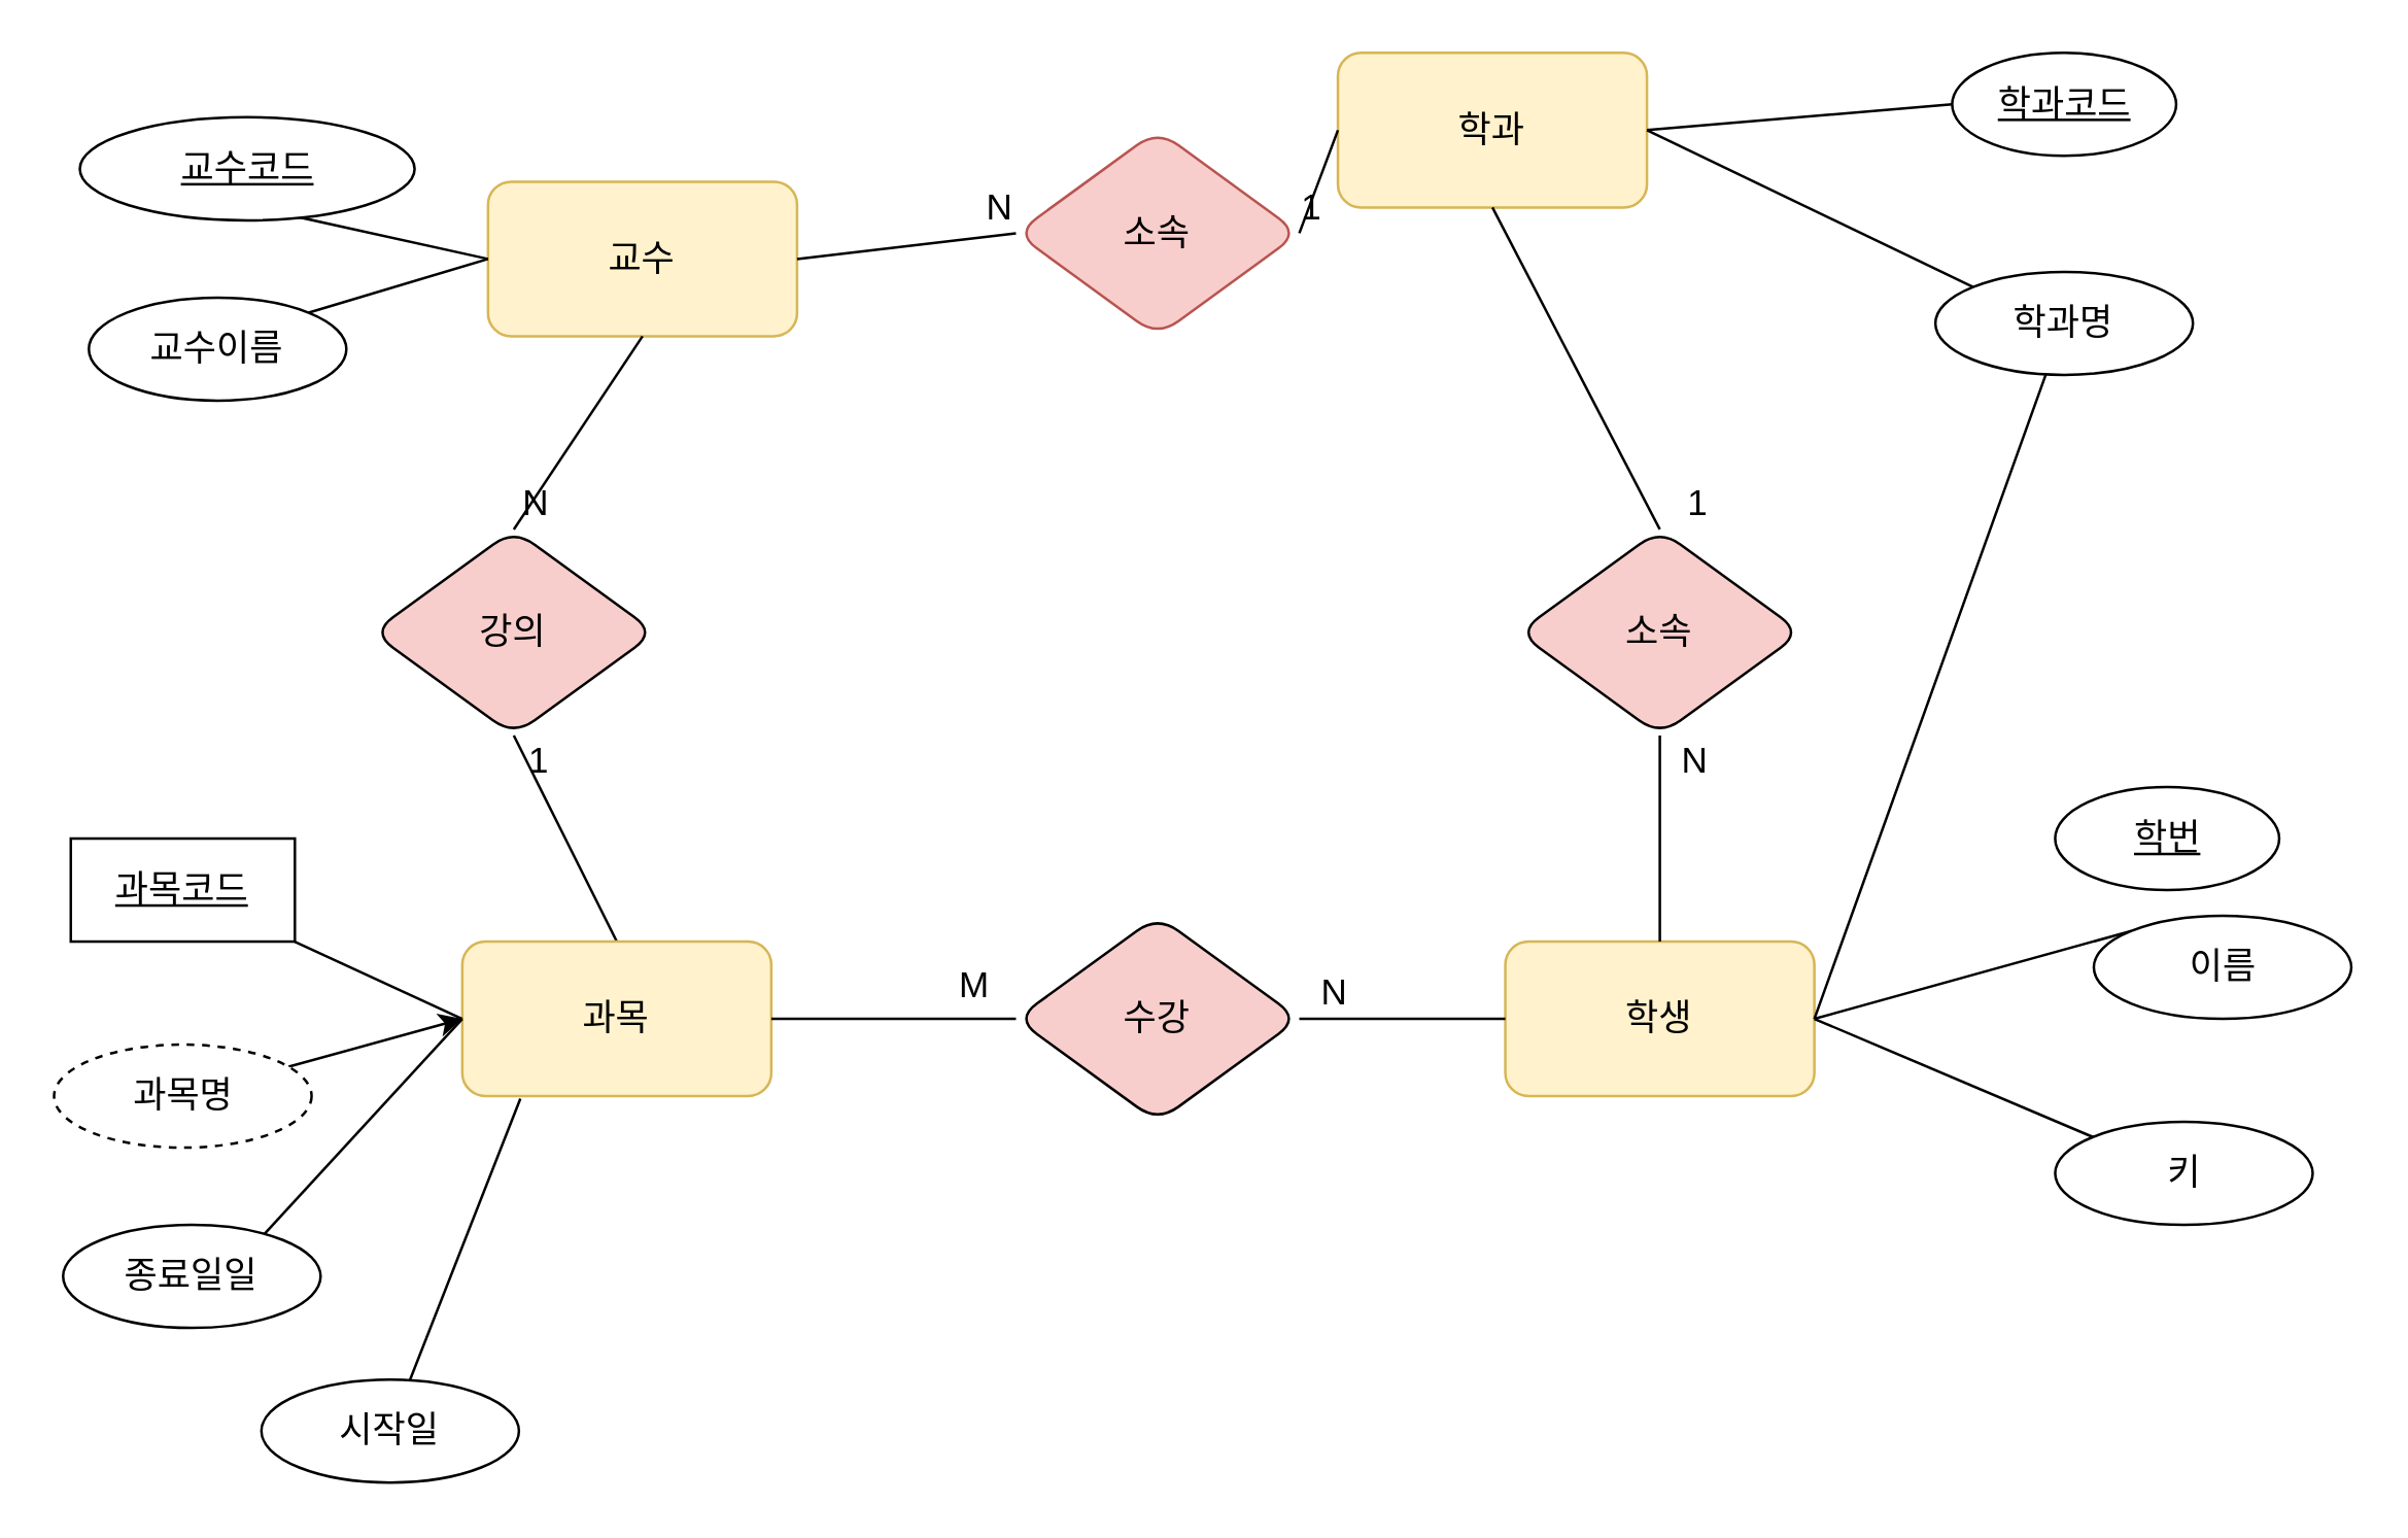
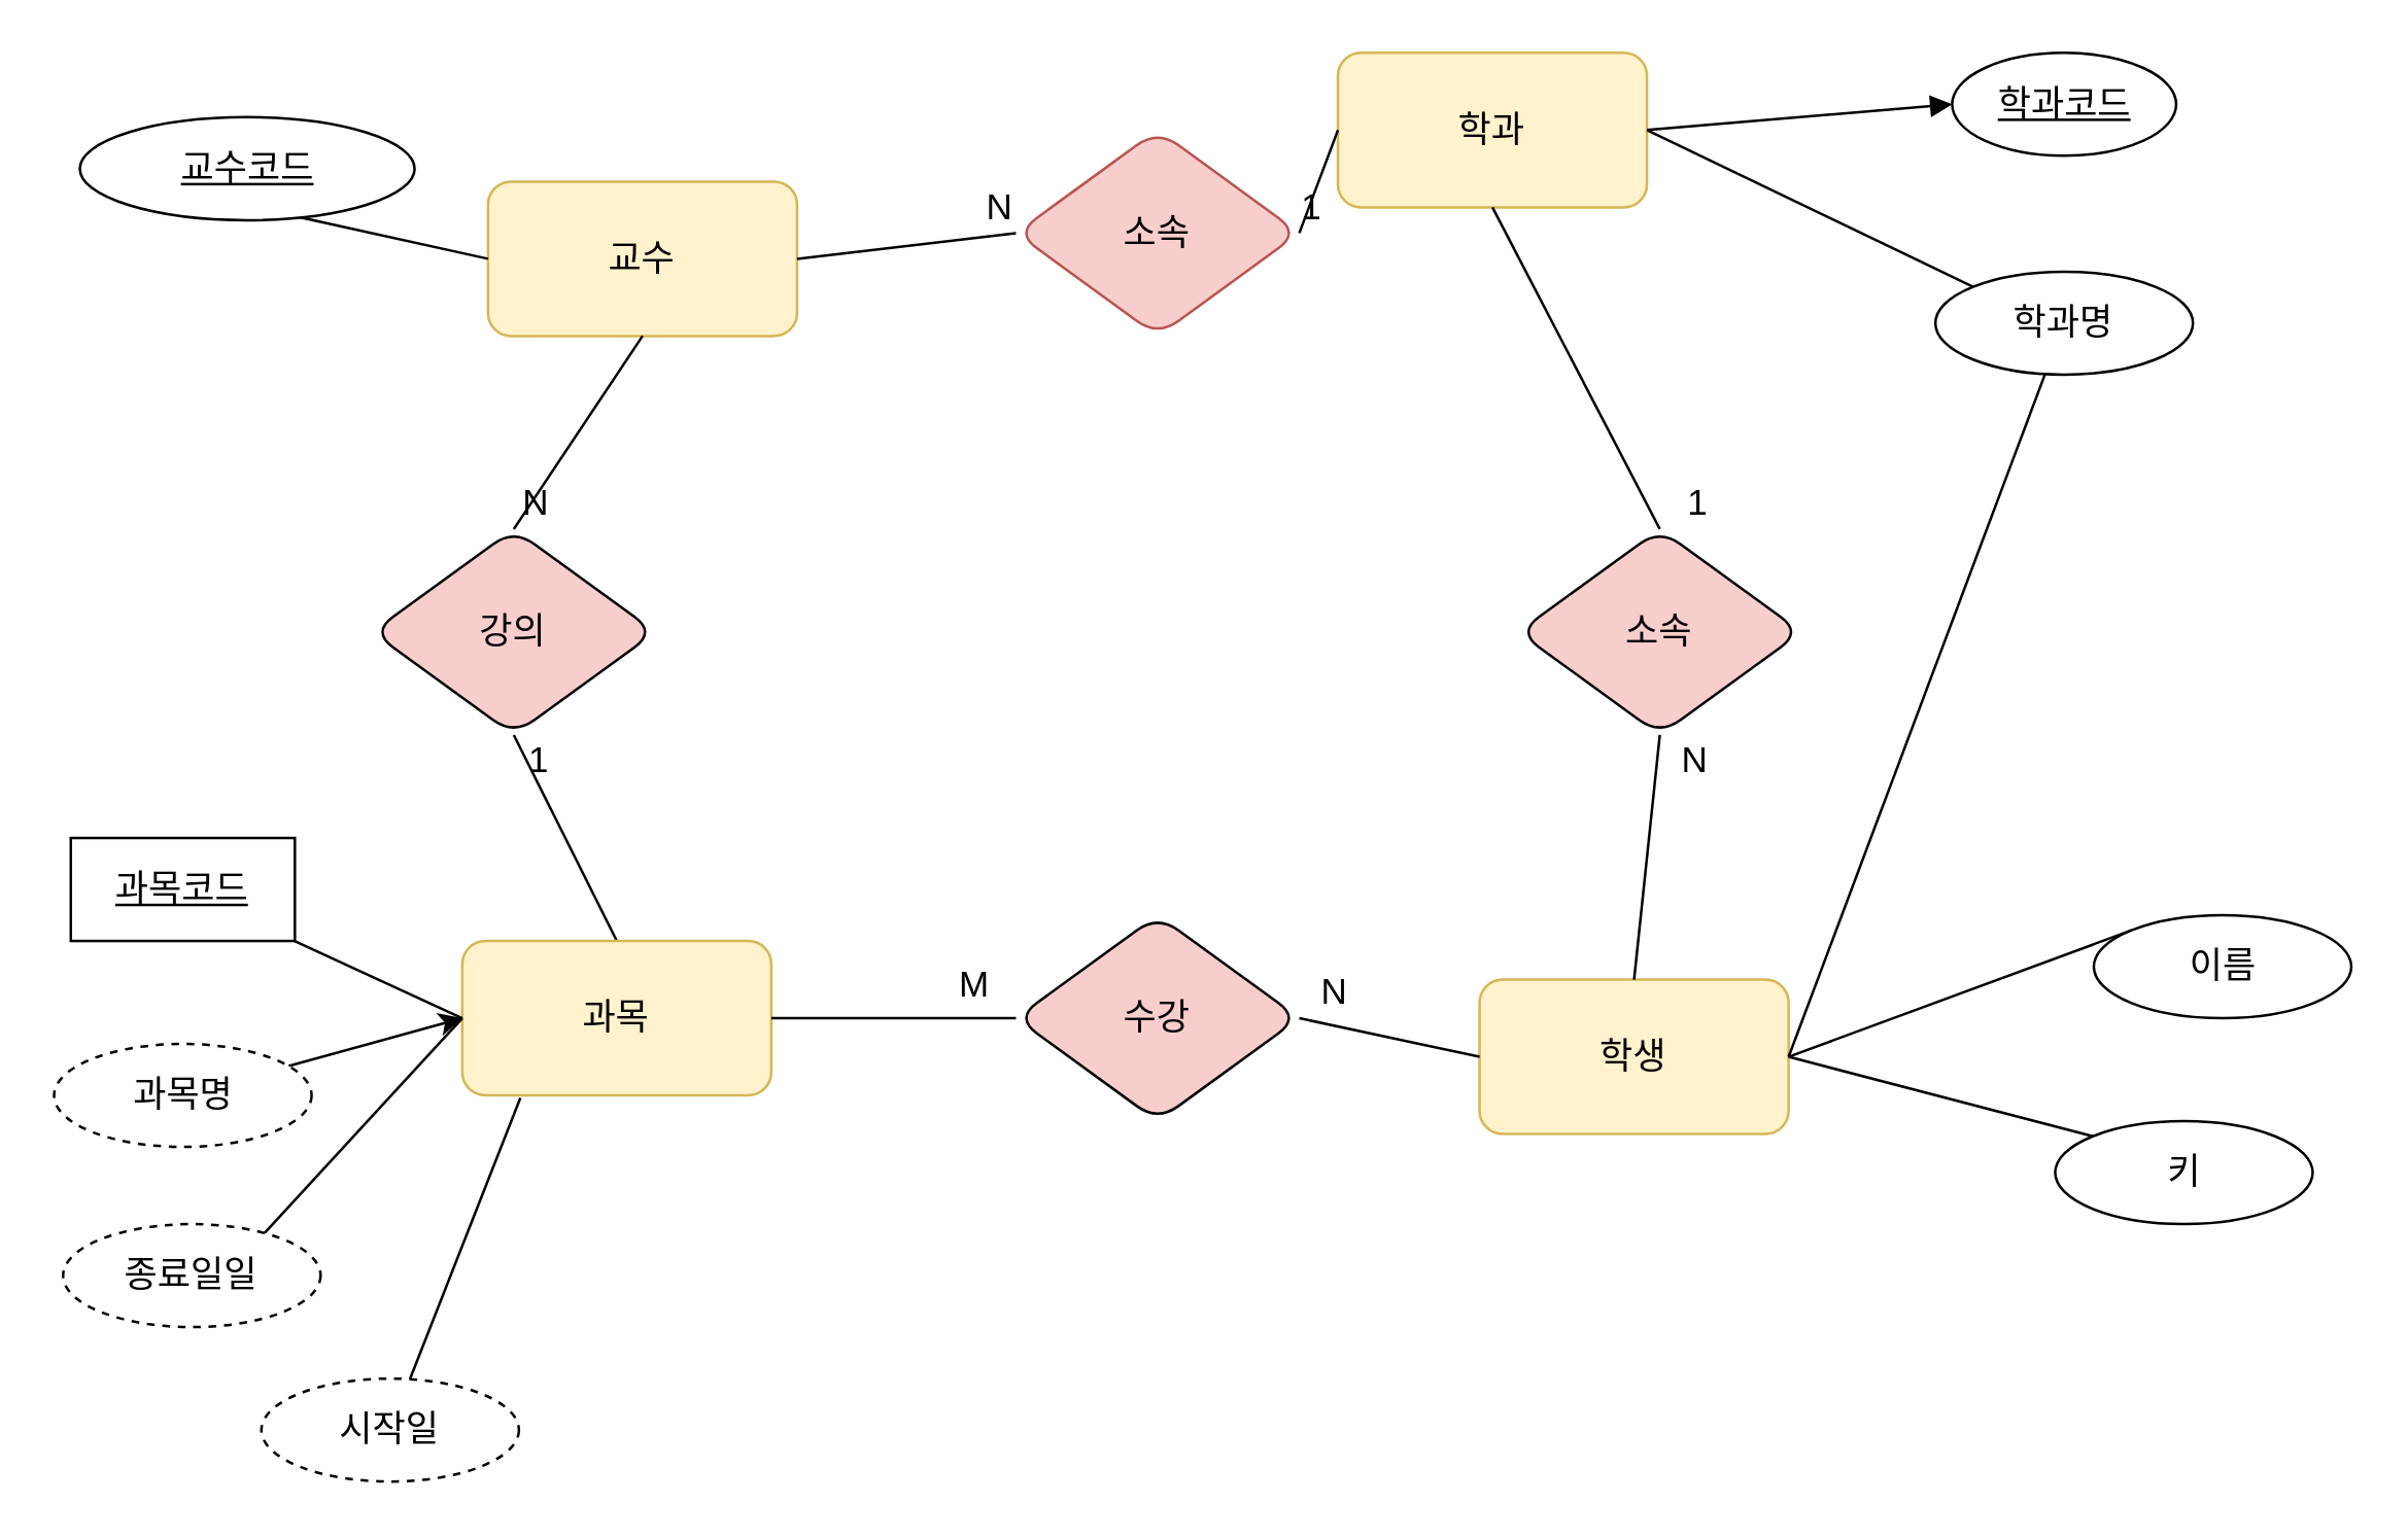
- <mxCell id="10" value="" style="endArrow=none;html=1;rounded=1;exitX=1;exitY=0.5;exitDx=0;exitDy=0;entryX=0;entryY=0.5;entryDx=0;entryDy=0;fontSize=14;" edge="1" parent="1" source="3" target="11"><mxGeometry relative="1" as="geometry"><mxPoint x="674" y="165" as="sourcePoint" /><mxPoint x="784" y="25" as="targetPoint" /></mxGeometry></mxCell>
+ <mxCell id="10" value="" style="endArrow=block;html=1;rounded=1;exitX=1;exitY=0.5;exitDx=0;exitDy=0;entryX=0;entryY=0.5;entryDx=0;entryDy=0;fontSize=14;" edge="1" parent="1" source="3" target="11"><mxGeometry relative="1" as="geometry"><mxPoint x="674" y="165" as="sourcePoint" /><mxPoint x="784" y="25" as="targetPoint" /></mxGeometry></mxCell>
- <mxCell id="38" value="" style="endArrow=none;html=1;rounded=1;entryX=0;entryY=0.5;entryDx=0;entryDy=0;exitX=1;exitY=0;exitDx=0;exitDy=0;fontSize=14;" edge="1" parent="1" source="41" target="2"><mxGeometry relative="1" as="geometry"><mxPoint x="54" y="160" as="sourcePoint" /><mxPoint x="-36" y="110" as="targetPoint" /></mxGeometry></mxCell>
- <mxCell id="41" value="교수이름" style="ellipse;whiteSpace=wrap;html=1;align=center;fontSize=14;rounded=1;" vertex="1" parent="1"><mxGeometry x="34" y="115" width="100" height="40" as="geometry" /></mxCell>
- <mxCell id="16" value="학번" style="ellipse;whiteSpace=wrap;html=1;align=center;fontStyle=4;fontSize=14;rounded=1;" vertex="1" parent="1"><mxGeometry x="797.5" y="305" width="87" height="40" as="geometry" /></mxCell>
- <mxCell id="13" value="학생" style="rounded=1;whiteSpace=wrap;html=1;fillColor=#fff2cc;fontSize=14;strokeColor=#d6b656;" vertex="1" parent="1"><mxGeometry x="584" y="365" width="120" height="60" as="geometry" /></mxCell>
+ <mxCell id="13" value="학생" style="rounded=1;whiteSpace=wrap;html=1;fillColor=#fff2cc;fontSize=14;strokeColor=#d6b656;" vertex="1" parent="1"><mxGeometry x="574" y="380" width="120" height="60" as="geometry" /></mxCell>
- <mxCell id="34" value="종료일일" style="ellipse;whiteSpace=wrap;html=1;align=center;fontSize=14;rounded=1;" vertex="1" parent="1"><mxGeometry x="24" y="475" width="100" height="40" as="geometry" /></mxCell>
+ <mxCell id="34" value="종료일일" style="ellipse;whiteSpace=wrap;html=1;align=center;fontSize=14;rounded=1;dashed=1;" vertex="1" parent="1"><mxGeometry x="24" y="475" width="100" height="40" as="geometry" /></mxCell>
- <mxCell id="42" value="시작일" style="ellipse;whiteSpace=wrap;html=1;align=center;fontSize=14;rounded=1;" vertex="1" parent="1"><mxGeometry x="101" y="535" width="100" height="40" as="geometry" /></mxCell>
+ <mxCell id="42" value="시작일" style="ellipse;whiteSpace=wrap;html=1;align=center;fontSize=14;rounded=1;dashed=1;" vertex="1" parent="1"><mxGeometry x="101" y="535" width="100" height="40" as="geometry" /></mxCell>
